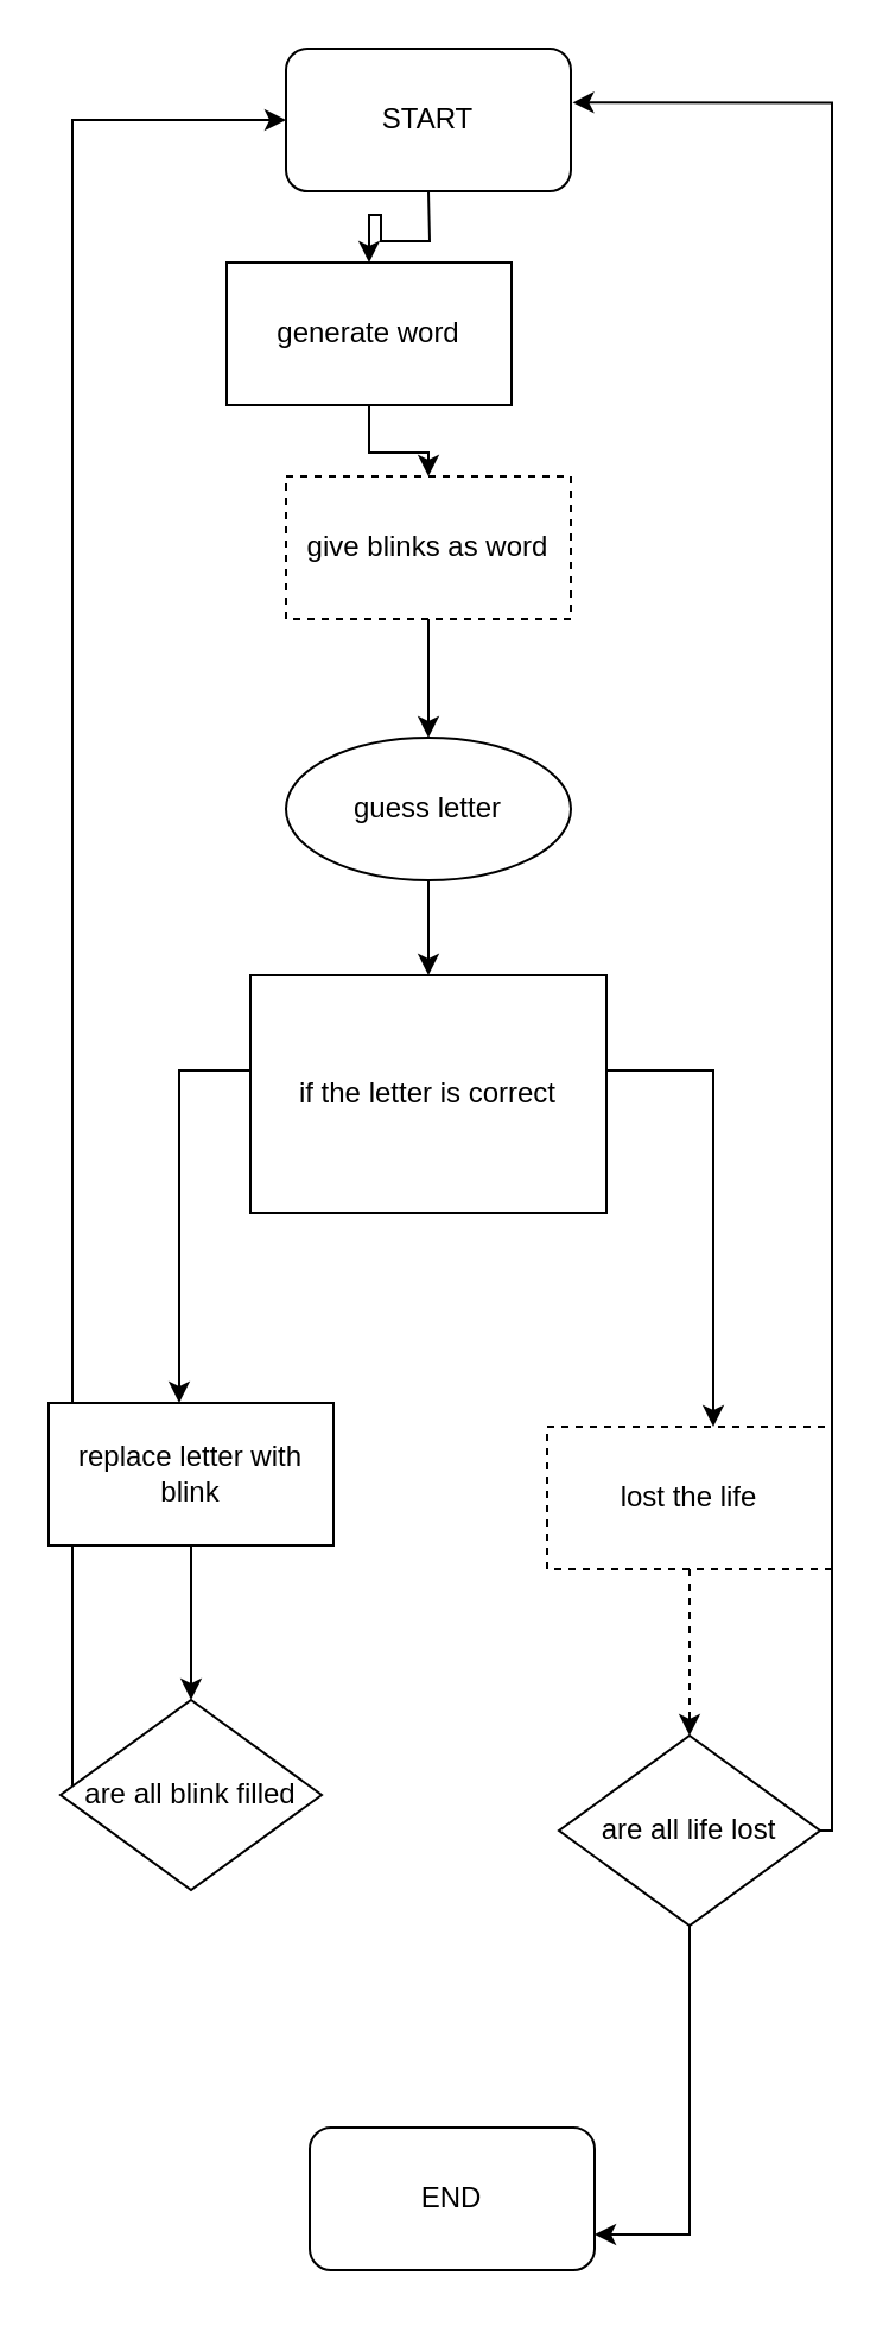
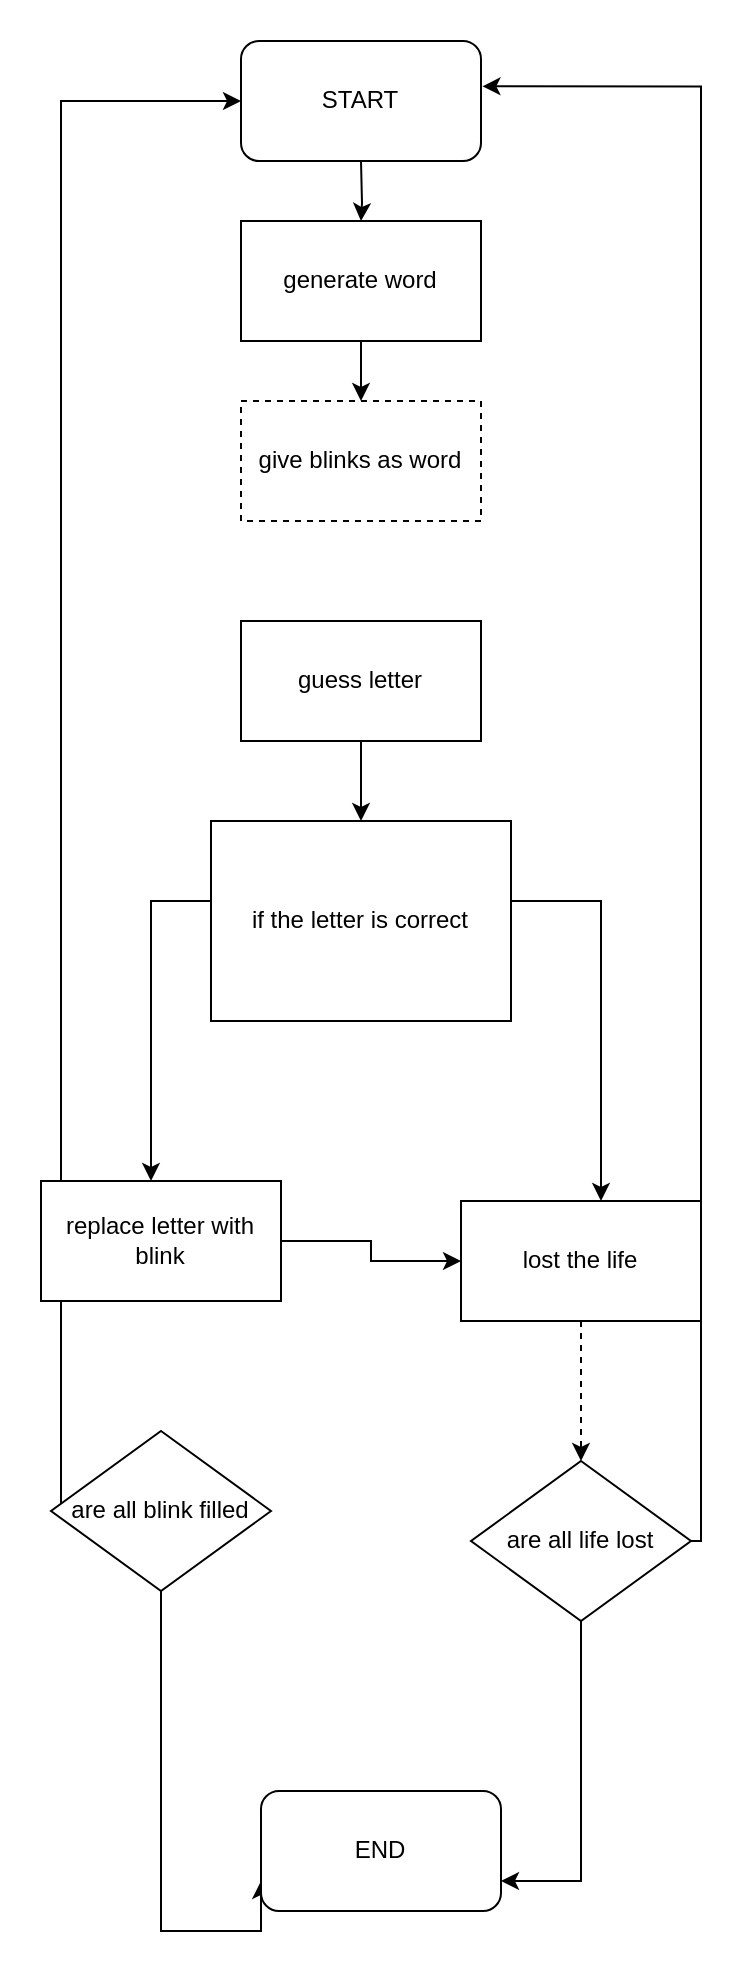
- <mxCell id="4" value="generate word" style="rounded=0;whiteSpace=wrap;html=1;" vertex="1" parent="1"><mxGeometry x="95" y="110" width="120" height="60" as="geometry" /></mxCell>
+ <mxCell id="4" value="generate word" style="rounded=0;whiteSpace=wrap;html=1;" vertex="1" parent="1"><mxGeometry x="120" y="110" width="120" height="60" as="geometry" /></mxCell>
- <mxCell id="10" value="" style="edgeStyle=orthogonalEdgeStyle;rounded=0;orthogonalLoop=1;jettySize=auto;html=1;" edge="1" parent="1" source="11" target="6"><mxGeometry relative="1" as="geometry" /></mxCell>
- <mxCell id="6" value="guess letter" style="ellipse;whiteSpace=wrap;html=1;" vertex="1" parent="1"><mxGeometry x="120" y="310" width="120" height="60" as="geometry" /></mxCell>
+ <mxCell id="6" value="guess letter" style="rounded=0;whiteSpace=wrap;html=1;" vertex="1" parent="1"><mxGeometry x="120" y="310" width="120" height="60" as="geometry" /></mxCell>
- <mxCell id="20" value="lost the life" style="rounded=0;whiteSpace=wrap;html=1;dashed=1;" vertex="1" parent="1"><mxGeometry x="230" y="600" width="120" height="60" as="geometry" /></mxCell>
+ <mxCell id="20" value="lost the life" style="rounded=0;whiteSpace=wrap;html=1;" vertex="1" parent="1"><mxGeometry x="230" y="600" width="120" height="60" as="geometry" /></mxCell>
- <mxCell id="17" value="" style="edgeStyle=orthogonalEdgeStyle;rounded=0;orthogonalLoop=1;jettySize=auto;html=1;" edge="1" parent="1" source="18" target="16"><mxGeometry relative="1" as="geometry" /></mxCell>
+ <mxCell id="17" value="" style="edgeStyle=orthogonalEdgeStyle;rounded=0;orthogonalLoop=1;jettySize=auto;html=1;" edge="1" parent="1" source="18" target="20"><mxGeometry relative="1" as="geometry" /></mxCell>
+ <mxCell id="14" style="edgeStyle=orthogonalEdgeStyle;rounded=0;orthogonalLoop=1;jettySize=auto;html=1;entryX=0;entryY=0.75;entryDx=0;entryDy=0;" edge="1" parent="1" source="16" target="21"><mxGeometry relative="1" as="geometry"><Array as="points"><mxPoint x="80" y="965" /></Array></mxGeometry></mxCell>
